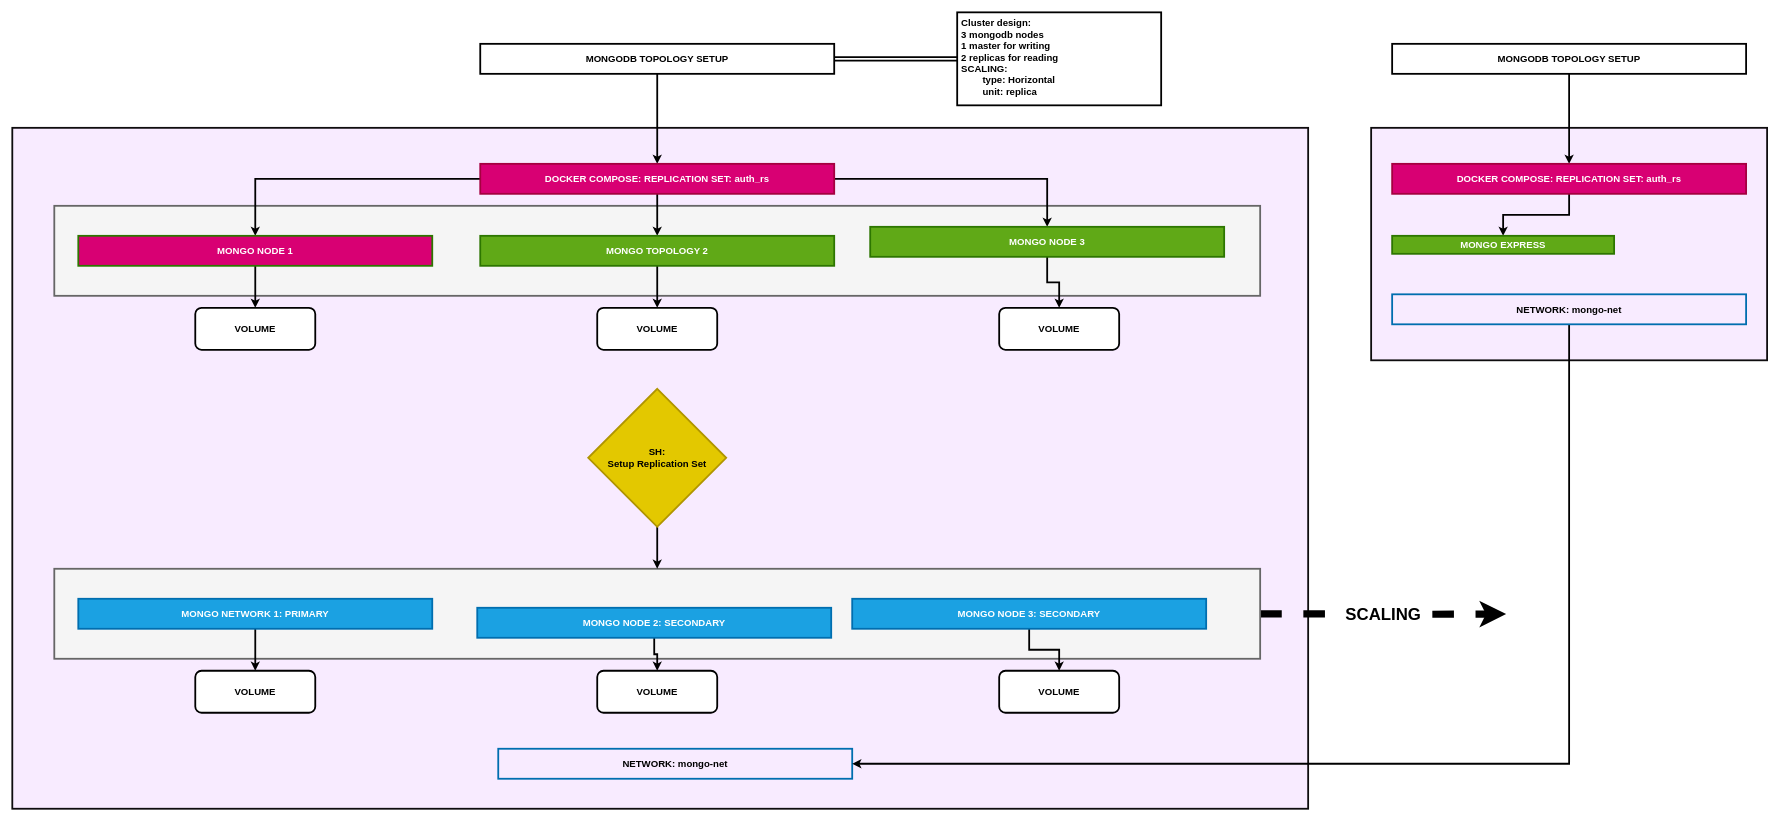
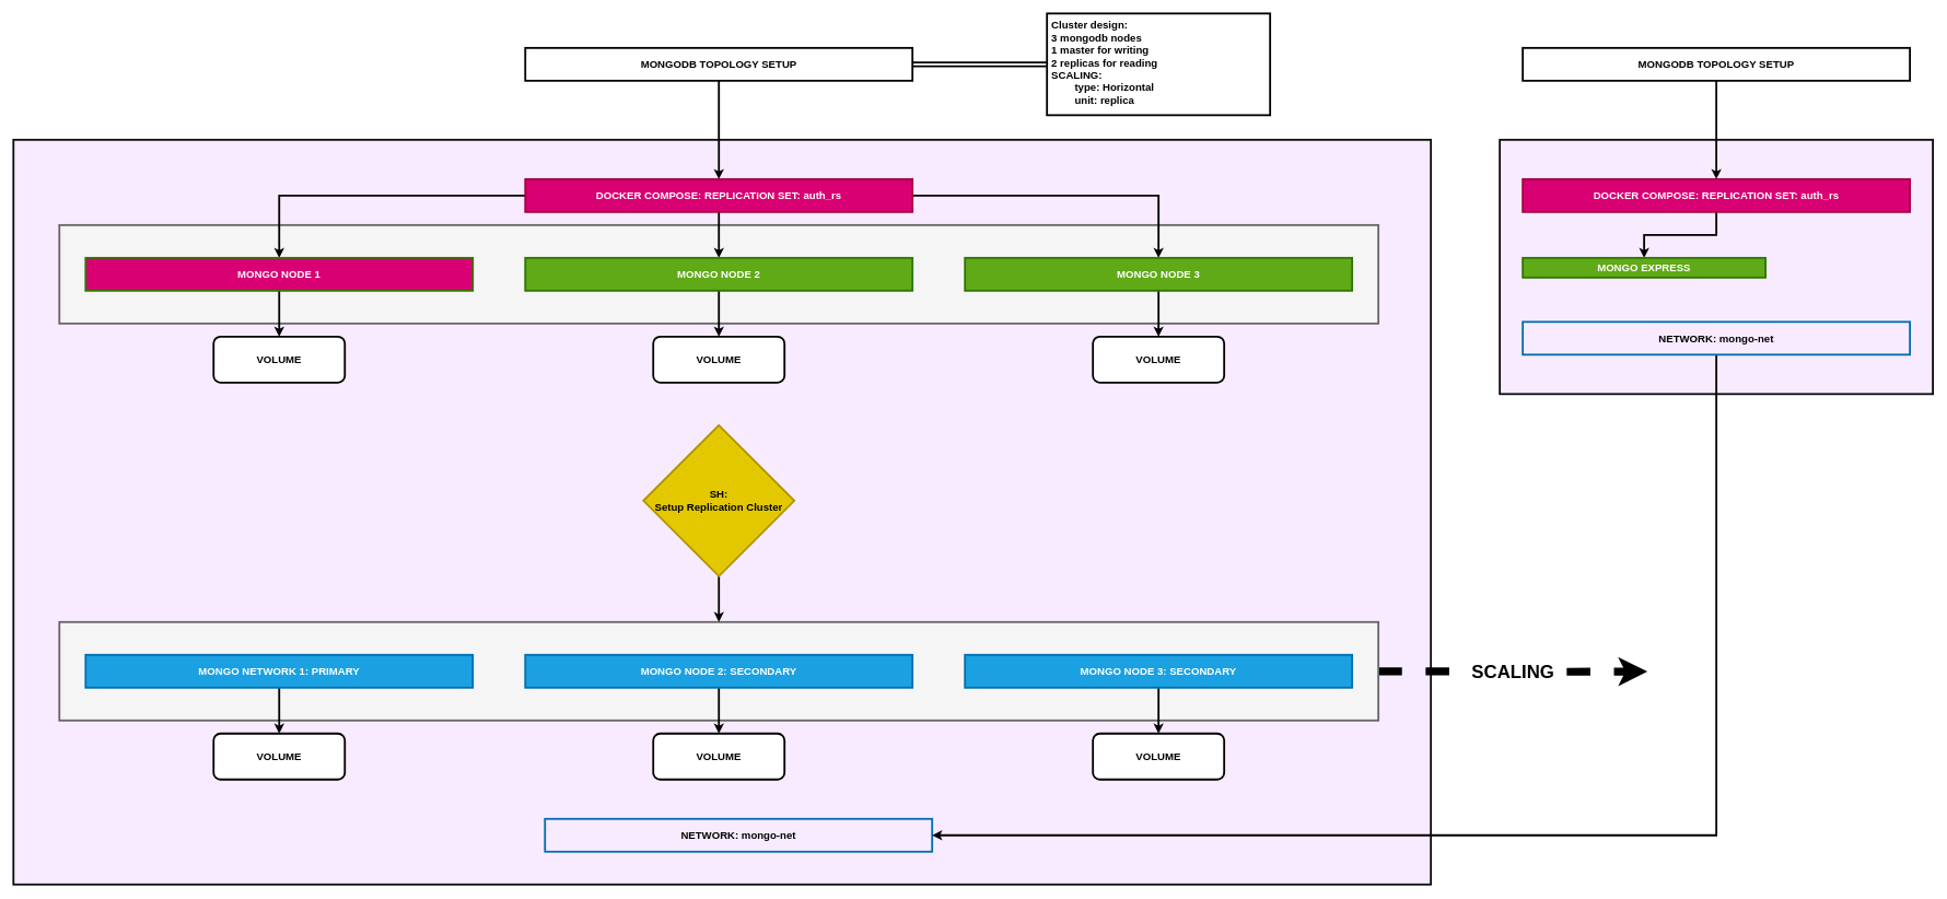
- <mxCell id="18" value="MONGO NODE 3" style="rounded=0;whiteSpace=wrap;html=1;fontStyle=1;fontSize=16;strokeWidth=3;fillColor=#60a917;fontColor=#ffffff;strokeColor=#2D7600;" vertex="1" parent="1"><mxGeometry x="1450" y="377.5" width="590" height="50" as="geometry" /></mxCell>
+ <mxCell id="18" value="MONGO NODE 3" style="rounded=0;whiteSpace=wrap;html=1;fontStyle=1;fontSize=16;strokeWidth=3;fillColor=#60a917;fontColor=#ffffff;strokeColor=#2D7600;" vertex="1" parent="1"><mxGeometry x="1470" y="392.5" width="590" height="50" as="geometry" /></mxCell>
- <mxCell id="16" value="MONGO TOPOLOGY 2" style="rounded=0;whiteSpace=wrap;html=1;fontStyle=1;fontSize=16;strokeWidth=3;fillColor=#60a917;fontColor=#ffffff;strokeColor=#2D7600;" vertex="1" parent="1"><mxGeometry x="800" y="392.5" width="590" height="50" as="geometry" /></mxCell>
+ <mxCell id="16" value="MONGO NODE 2" style="rounded=0;whiteSpace=wrap;html=1;fontStyle=1;fontSize=16;strokeWidth=3;fillColor=#60a917;fontColor=#ffffff;strokeColor=#2D7600;" vertex="1" parent="1"><mxGeometry x="800" y="392.5" width="590" height="50" as="geometry" /></mxCell>
- <mxCell id="34" value="SH:&lt;br&gt;Setup Replication Set" style="rhombus;whiteSpace=wrap;html=1;rounded=0;strokeColor=#B09500;strokeWidth=3;align=center;verticalAlign=middle;fontFamily=Helvetica;fontSize=16;fontColor=#000000;fontStyle=1;fillColor=#e3c800;" vertex="1" parent="1"><mxGeometry x="980" y="647.5" width="230" height="230" as="geometry" /></mxCell>
+ <mxCell id="34" value="SH:&lt;br&gt;Setup Replication Cluster" style="rhombus;whiteSpace=wrap;html=1;rounded=0;strokeColor=#B09500;strokeWidth=3;align=center;verticalAlign=middle;fontFamily=Helvetica;fontSize=16;fontColor=#000000;fontStyle=1;fillColor=#e3c800;" vertex="1" parent="1"><mxGeometry x="980" y="647.5" width="230" height="230" as="geometry" /></mxCell>
- <mxCell id="24" value="MONGO NODE 3: SECONDARY" style="rounded=0;whiteSpace=wrap;html=1;fontStyle=1;fontSize=16;strokeWidth=3;fillColor=#1ba1e2;fontColor=#ffffff;strokeColor=#006EAF;" vertex="1" parent="1"><mxGeometry x="1420" y="997.5" width="590" height="50" as="geometry" /></mxCell>
+ <mxCell id="24" value="MONGO NODE 3: SECONDARY" style="rounded=0;whiteSpace=wrap;html=1;fontStyle=1;fontSize=16;strokeWidth=3;fillColor=#1ba1e2;fontColor=#ffffff;strokeColor=#006EAF;" vertex="1" parent="1"><mxGeometry x="1470" y="997.5" width="590" height="50" as="geometry" /></mxCell>
- <mxCell id="22" value="MONGO NODE 2: SECONDARY" style="rounded=0;whiteSpace=wrap;html=1;fontStyle=1;fontSize=16;strokeWidth=3;fillColor=#1ba1e2;fontColor=#ffffff;strokeColor=#006EAF;" vertex="1" parent="1"><mxGeometry x="795" y="1012.5" width="590" height="50" as="geometry" /></mxCell>
+ <mxCell id="22" value="MONGO NODE 2: SECONDARY" style="rounded=0;whiteSpace=wrap;html=1;fontStyle=1;fontSize=16;strokeWidth=3;fillColor=#1ba1e2;fontColor=#ffffff;strokeColor=#006EAF;" vertex="1" parent="1"><mxGeometry x="800" y="997.5" width="590" height="50" as="geometry" /></mxCell>
